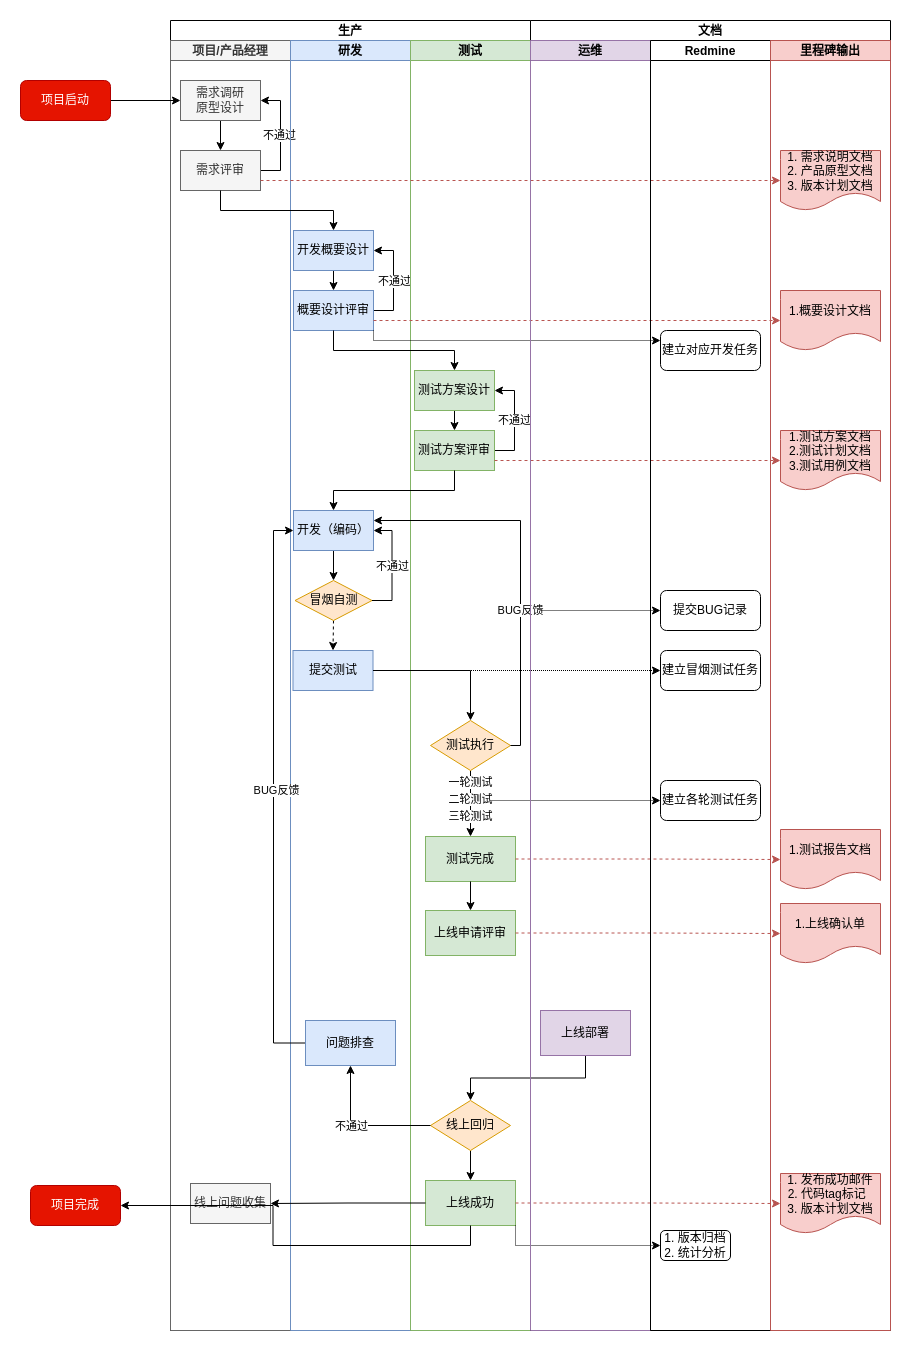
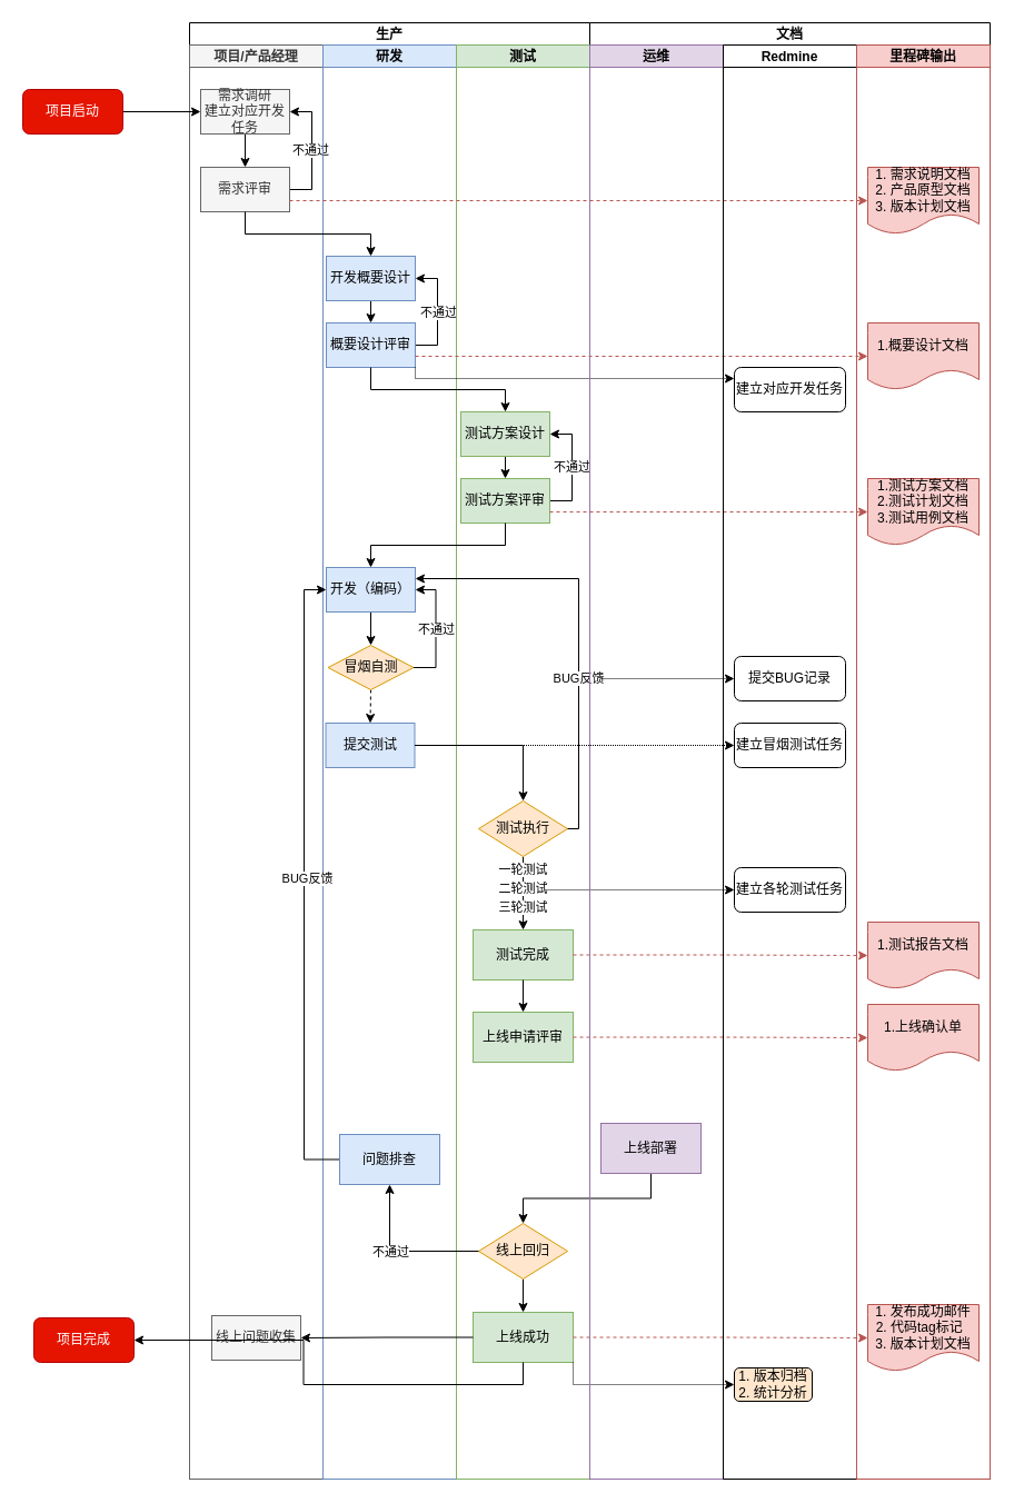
- <mxCell id="5" value="需求调研&lt;br&gt;原型设计" style="rounded=0;whiteSpace=wrap;html=1;hachureGap=4;pointerEvents=0;fillColor=#f5f5f5;strokeColor=#666666;fontColor=#333333;" parent="3" vertex="1"><mxGeometry x="10" y="40" width="80" height="40" as="geometry" /></mxCell>
+ <mxCell id="5" value="需求调研&lt;br&gt;建立对应开发任务" style="rounded=0;whiteSpace=wrap;html=1;hachureGap=4;pointerEvents=0;fillColor=#f5f5f5;strokeColor=#666666;fontColor=#333333;" parent="3" vertex="1"><mxGeometry x="10" y="40" width="80" height="40" as="geometry" /></mxCell>
- <mxCell id="75" value="1. 版本归档&lt;br&gt;2. 统计分析" style="rounded=1;whiteSpace=wrap;html=1;" vertex="1" parent="70"><mxGeometry x="10" y="1190" width="70" height="30" as="geometry" /></mxCell>
+ <mxCell id="75" value="1. 版本归档&lt;br&gt;2. 统计分析" style="rounded=1;whiteSpace=wrap;html=1;fillColor=#ffe6cc;" vertex="1" parent="70"><mxGeometry x="10" y="1190" width="70" height="30" as="geometry" /></mxCell>
